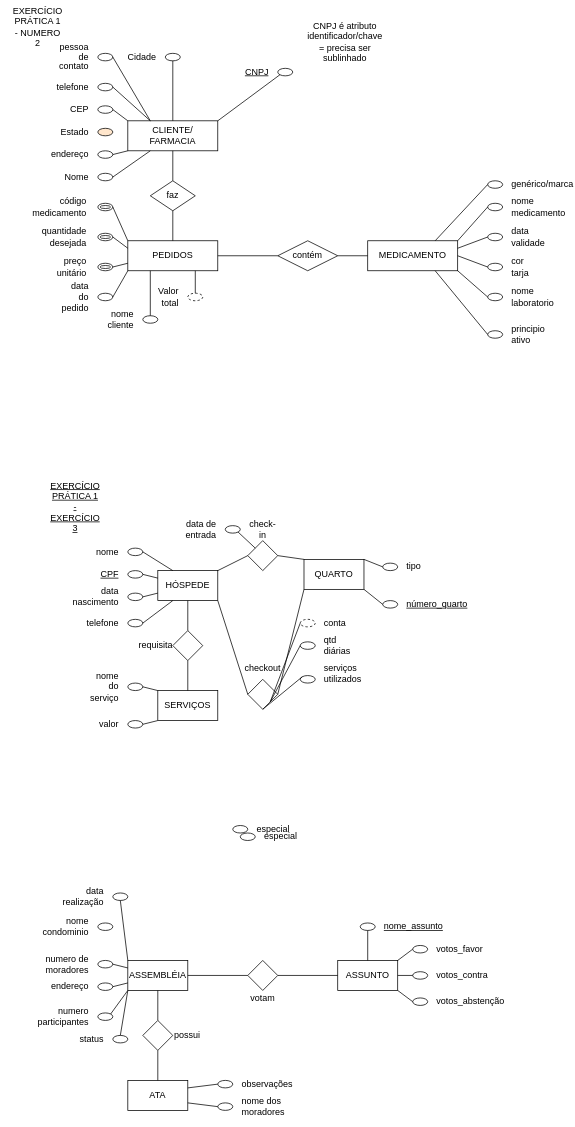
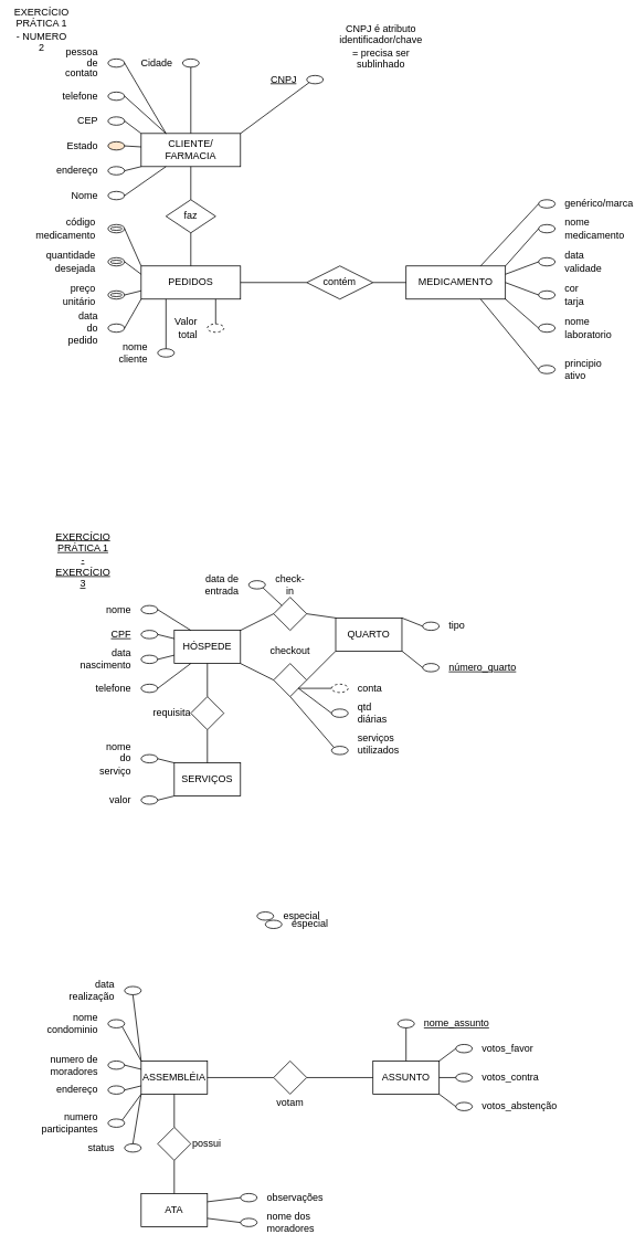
+ <mxCell id="41" value="" style="endArrow=none;html=1;rounded=0;exitX=1;exitY=0.5;exitDx=0;exitDy=0;" edge="1" parent="1" source="8" target="2"><mxGeometry relative="1" as="geometry"><mxPoint x="420" y="270" as="sourcePoint" /><mxPoint x="580" y="270" as="targetPoint" /></mxGeometry></mxCell>
- <mxCell id="58" value="checkout" style="shape=rhombus;perimeter=rhombusPerimeter;whiteSpace=wrap;html=1;align=center;spacingTop=-70;spacing=0;" vertex="1" parent="1"><mxGeometry x="330" y="905" width="40" height="40" as="geometry" /></mxCell>
+ <mxCell id="58" value="checkout" style="shape=rhombus;perimeter=rhombusPerimeter;whiteSpace=wrap;html=1;align=center;spacingTop=-70;spacing=0;" vertex="1" parent="1"><mxGeometry x="330" y="800" width="40" height="40" as="geometry" /></mxCell>
+ <mxCell id="110" value="" style="endArrow=none;html=1;rounded=0;exitX=1;exitY=1;exitDx=0;exitDy=0;entryX=0;entryY=0;entryDx=0;entryDy=0;" edge="1" parent="1" source="90" target="104"><mxGeometry relative="1" as="geometry"><mxPoint x="410" y="1300" as="sourcePoint" /><mxPoint x="570" y="1300" as="targetPoint" /></mxGeometry></mxCell>
